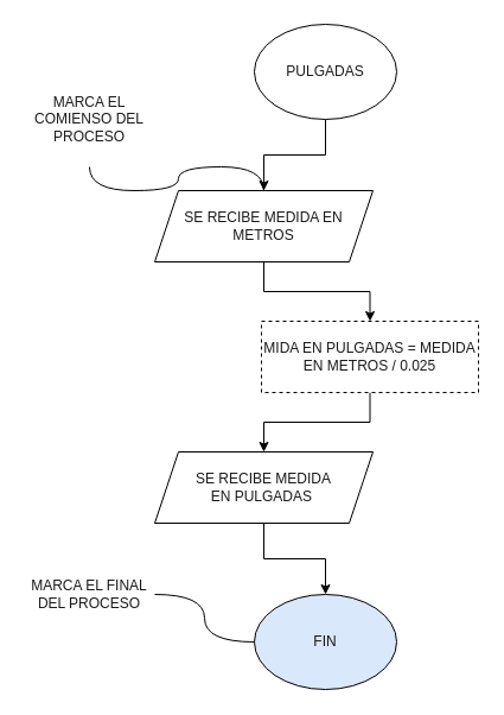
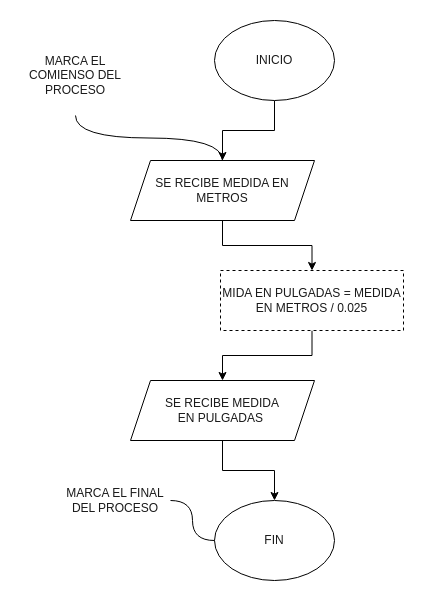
- <mxCell id="3" value="&lt;span style=&quot;color: rgb(26, 26, 26); background-color: transparent;&quot;&gt;PULGADAS&lt;/span&gt;" style="ellipse;whiteSpace=wrap;html=1;" vertex="1" parent="1"><mxGeometry x="214" y="20" width="120" height="80" as="geometry" /></mxCell>
+ <mxCell id="3" value="&lt;span style=&quot;color: rgb(26, 26, 26); background-color: transparent;&quot;&gt;INICIO&lt;/span&gt;" style="ellipse;whiteSpace=wrap;html=1;" vertex="1" parent="1"><mxGeometry x="214" y="20" width="120" height="80" as="geometry" /></mxCell>
- <mxCell id="12" value="&lt;span style=&quot;color: rgb(26, 26, 26);&quot;&gt;MARCA EL COMIENSO DEL PROCESO&lt;/span&gt;" style="text;html=1;align=center;verticalAlign=middle;whiteSpace=wrap;rounded=0;" vertex="1" parent="1"><mxGeometry x="20" y="60" width="110" height="80" as="geometry" /></mxCell>
+ <mxCell id="12" value="&lt;span style=&quot;color: rgb(26, 26, 26);&quot;&gt;MARCA EL COMIENSO DEL PROCESO&lt;/span&gt;" style="text;html=1;align=center;verticalAlign=middle;whiteSpace=wrap;rounded=0;" vertex="1" parent="1"><mxGeometry x="20" y="35" width="110" height="80" as="geometry" /></mxCell>
- <mxCell id="14" value="&lt;span style=&quot;color: rgb(26, 26, 26); background-color: transparent;&quot;&gt;MARCA EL FINAL DEL PROCESO&lt;/span&gt;" style="text;html=1;align=center;verticalAlign=middle;whiteSpace=wrap;rounded=0;" vertex="1" parent="1"><mxGeometry x="20" y="460" width="110" height="80" as="geometry" /></mxCell>
+ <mxCell id="14" value="&lt;span style=&quot;color: rgb(26, 26, 26); background-color: transparent;&quot;&gt;MARCA EL FINAL DEL PROCESO&lt;/span&gt;" style="text;html=1;align=center;verticalAlign=middle;whiteSpace=wrap;rounded=0;" vertex="1" parent="1"><mxGeometry x="60" y="460" width="110" height="80" as="geometry" /></mxCell>
- <mxCell id="10" value="&lt;span style=&quot;color: rgb(26, 26, 26); background-color: transparent;&quot;&gt;FIN&lt;/span&gt;" style="ellipse;whiteSpace=wrap;html=1;fillColor=#dae8fc;" vertex="1" parent="1"><mxGeometry x="214" y="500" width="120" height="80" as="geometry" /></mxCell>
+ <mxCell id="10" value="&lt;span style=&quot;color: rgb(26, 26, 26); background-color: transparent;&quot;&gt;FIN&lt;/span&gt;" style="ellipse;whiteSpace=wrap;html=1;" vertex="1" parent="1"><mxGeometry x="214" y="500" width="120" height="80" as="geometry" /></mxCell>
